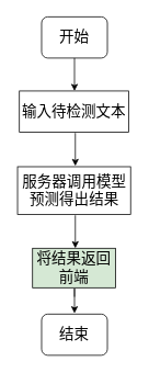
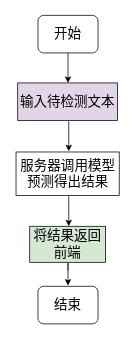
- <mxCell id="4" value="输入待检测文本" style="rounded=0;whiteSpace=wrap;html=1;fontSize=18;" vertex="1" parent="1"><mxGeometry x="23" y="110" width="133" height="50" as="geometry" /></mxCell>
+ <mxCell id="4" value="输入待检测文本" style="rounded=0;whiteSpace=wrap;html=1;fontSize=18;fillColor=#e1d5e7;" vertex="1" parent="1"><mxGeometry x="23" y="110" width="133" height="50" as="geometry" /></mxCell>
